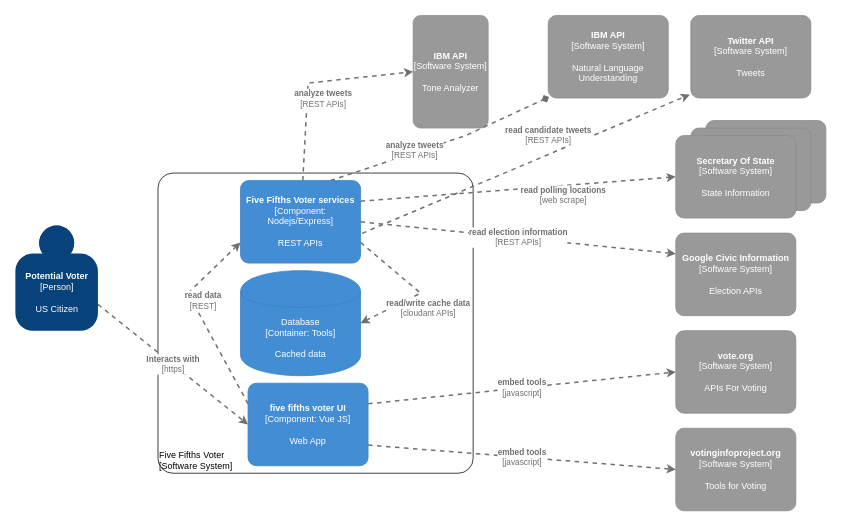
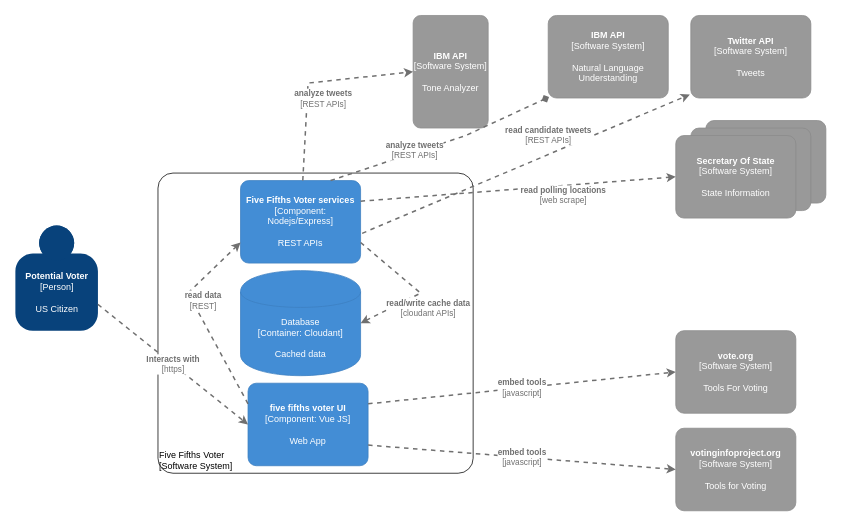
- <mxCell id="19" value="&lt;div style=&quot;text-align: left&quot;&gt;&lt;div style=&quot;text-align: center&quot;&gt;&lt;b&gt;read election information&lt;/b&gt;&lt;/div&gt;&lt;div style=&quot;text-align: center&quot;&gt;[REST APIs]&lt;/div&gt;&lt;/div&gt;" style="edgeStyle=none;rounded=0;html=1;entryX=0;entryY=0.25;jettySize=auto;orthogonalLoop=1;strokeColor=#707070;strokeWidth=2;fontColor=#707070;jumpStyle=none;dashed=1;metaEdit=1;metaData={&quot;c4Type&quot;:{&quot;editable&quot;:false}};exitX=1;exitY=0.5;exitDx=0;exitDy=0;exitPerimeter=0;entryDx=0;entryDy=0;entryPerimeter=0;" edge="1" parent="1" source="13" target="5"><mxGeometry x="10" y="190" width="160" as="geometry"><mxPoint x="350" y="430" as="sourcePoint" /><mxPoint x="510" y="430" as="targetPoint" /></mxGeometry></mxCell>
- <mxCell id="5" value="&lt;b&gt;Google Civic Information&lt;/b&gt;&lt;div&gt;[Software System]&lt;/div&gt;&lt;br&gt;&lt;div&gt;Election APIs&lt;/div&gt;" style="rounded=1;whiteSpace=wrap;html=1;labelBackgroundColor=none;fillColor=#999999;fontColor=#ffffff;align=center;arcSize=10;strokeColor=#8A8A8A;metaEdit=1;metaData={&quot;c4Type&quot;:{&quot;editable&quot;:false}};points=[[0.25,0,0],[0.5,0,0],[0.75,0,0],[1,0.25,0],[1,0.5,0],[1,0.75,0],[0.75,1,0],[0.5,1,0],[0.25,1,0],[0,0.75,0],[0,0.5,0],[0,0.25,0]];" vertex="1" parent="1"><mxGeometry x="900" y="310" width="160" height="110.0" as="geometry" /></mxCell>
- <mxCell id="14" value="Database&lt;div&gt;[Container:&amp;nbsp;Tools]&lt;/div&gt;&lt;br&gt;&lt;div&gt;Cached data&lt;/div&gt;" style="shape=cylinder;whiteSpace=wrap;html=1;boundedLbl=1;rounded=0;labelBackgroundColor=none;fillColor=#438DD5;fontSize=12;fontColor=#ffffff;align=center;strokeColor=#3C7FC0;metaEdit=1;points=[[0.5,0,0],[1,0.25,0],[1,0.5,0],[1,0.75,0],[0.5,1,0],[0,0.75,0],[0,0.5,0],[0,0.25,0]];metaData={&quot;c4Type&quot;:{&quot;editable&quot;:false}};" vertex="1" parent="10"><mxGeometry x="110" y="130" width="160" height="140" as="geometry" /></mxCell>
+ <mxCell id="14" value="Database&lt;div&gt;[Container:&amp;nbsp;Cloudant]&lt;/div&gt;&lt;br&gt;&lt;div&gt;Cached data&lt;/div&gt;" style="shape=cylinder;whiteSpace=wrap;html=1;boundedLbl=1;rounded=0;labelBackgroundColor=none;fillColor=#438DD5;fontSize=12;fontColor=#ffffff;align=center;strokeColor=#3C7FC0;metaEdit=1;points=[[0.5,0,0],[1,0.25,0],[1,0.5,0],[1,0.75,0],[0.5,1,0],[0,0.75,0],[0,0.5,0],[0,0.25,0]];metaData={&quot;c4Type&quot;:{&quot;editable&quot;:false}};" vertex="1" parent="10"><mxGeometry x="110" y="130" width="160" height="140" as="geometry" /></mxCell>
- <mxCell id="3" value="&lt;b&gt;vote.org&lt;/b&gt;&lt;div&gt;[Software System]&lt;/div&gt;&lt;br&gt;&lt;div&gt;APIs For Voting&lt;/div&gt;" style="rounded=1;whiteSpace=wrap;html=1;labelBackgroundColor=none;fillColor=#999999;fontColor=#ffffff;align=center;arcSize=10;strokeColor=#8A8A8A;metaEdit=1;metaData={&quot;c4Type&quot;:{&quot;editable&quot;:false}};points=[[0.25,0,0],[0.5,0,0],[0.75,0,0],[1,0.25,0],[1,0.5,0],[1,0.75,0],[0.75,1,0],[0.5,1,0],[0.25,1,0],[0,0.75,0],[0,0.5,0],[0,0.25,0]];" vertex="1" parent="1"><mxGeometry x="900" y="440" width="160" height="110.0" as="geometry" /></mxCell>
+ <mxCell id="3" value="&lt;b&gt;vote.org&lt;/b&gt;&lt;div&gt;[Software System]&lt;/div&gt;&lt;br&gt;&lt;div&gt;Tools For Voting&lt;/div&gt;" style="rounded=1;whiteSpace=wrap;html=1;labelBackgroundColor=none;fillColor=#999999;fontColor=#ffffff;align=center;arcSize=10;strokeColor=#8A8A8A;metaEdit=1;metaData={&quot;c4Type&quot;:{&quot;editable&quot;:false}};points=[[0.25,0,0],[0.5,0,0],[0.75,0,0],[1,0.25,0],[1,0.5,0],[1,0.75,0],[0.75,1,0],[0.5,1,0],[0.25,1,0],[0,0.75,0],[0,0.5,0],[0,0.25,0]];" vertex="1" parent="1"><mxGeometry x="900" y="440" width="160" height="110.0" as="geometry" /></mxCell>
